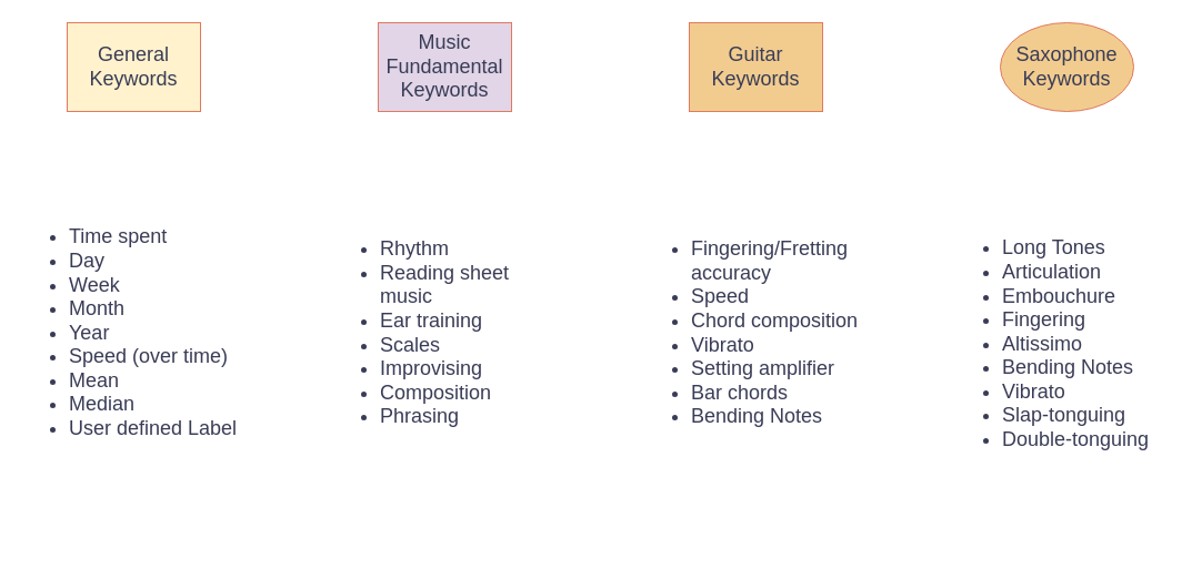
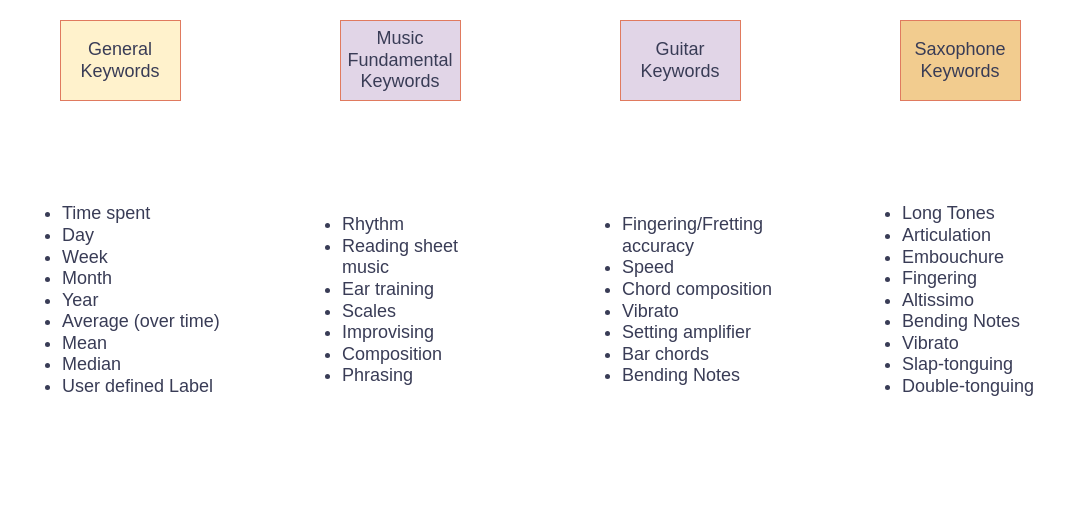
- <mxCell id="7" value="Guitar Keywords" style="rounded=0;whiteSpace=wrap;html=1;fontSize=18;labelBackgroundColor=none;fillColor=#F2CC8F;strokeColor=#E07A5F;fontColor=#393C56;" parent="1" vertex="1"><mxGeometry x="620" y="20" width="120" height="80" as="geometry" /></mxCell>
+ <mxCell id="7" value="Guitar Keywords" style="rounded=0;whiteSpace=wrap;html=1;fontSize=18;labelBackgroundColor=none;fillColor=#e1d5e7;strokeColor=#E07A5F;fontColor=#393C56;" parent="1" vertex="1"><mxGeometry x="620" y="20" width="120" height="80" as="geometry" /></mxCell>
- <mxCell id="8" value="Saxophone Keywords" style="ellipse;whiteSpace=wrap;html=1;fontSize=18;labelBackgroundColor=none;fillColor=#F2CC8F;strokeColor=#E07A5F;fontColor=#393C56;" parent="1" vertex="1"><mxGeometry x="900" y="20" width="120" height="80" as="geometry" /></mxCell>
+ <mxCell id="8" value="Saxophone Keywords" style="rounded=0;whiteSpace=wrap;html=1;fontSize=18;labelBackgroundColor=none;fillColor=#F2CC8F;strokeColor=#E07A5F;fontColor=#393C56;" parent="1" vertex="1"><mxGeometry x="900" y="20" width="120" height="80" as="geometry" /></mxCell>
- <mxCell id="2" value="&lt;ul style=&quot;font-size: 18px;&quot;&gt;&lt;li style=&quot;font-size: 18px;&quot;&gt;Time spent&lt;br&gt;&lt;/li&gt;&lt;li style=&quot;font-size: 18px;&quot;&gt;Day&lt;br&gt;&lt;/li&gt;&lt;li style=&quot;font-size: 18px;&quot;&gt;Week&lt;br&gt;&lt;/li&gt;&lt;li style=&quot;font-size: 18px;&quot;&gt;Month&lt;/li&gt;&lt;li style=&quot;font-size: 18px;&quot;&gt;Year&lt;/li&gt;&lt;li style=&quot;font-size: 18px;&quot;&gt;Speed (over time)&lt;/li&gt;&lt;li style=&quot;font-size: 18px;&quot;&gt;Mean&lt;/li&gt;&lt;li style=&quot;font-size: 18px;&quot;&gt;Median&lt;/li&gt;&lt;li style=&quot;font-size: 18px;&quot;&gt;User defined Label&lt;br&gt;&lt;/li&gt;&lt;/ul&gt;" style="text;strokeColor=none;fillColor=none;html=1;whiteSpace=wrap;verticalAlign=middle;overflow=hidden;fontSize=18;align=left;labelBackgroundColor=none;fontColor=#393C56;" parent="1" vertex="1"><mxGeometry x="20" y="100" width="200" height="400" as="geometry" /></mxCell>
+ <mxCell id="2" value="&lt;ul style=&quot;font-size: 18px;&quot;&gt;&lt;li style=&quot;font-size: 18px;&quot;&gt;Time spent&lt;br&gt;&lt;/li&gt;&lt;li style=&quot;font-size: 18px;&quot;&gt;Day&lt;br&gt;&lt;/li&gt;&lt;li style=&quot;font-size: 18px;&quot;&gt;Week&lt;br&gt;&lt;/li&gt;&lt;li style=&quot;font-size: 18px;&quot;&gt;Month&lt;/li&gt;&lt;li style=&quot;font-size: 18px;&quot;&gt;Year&lt;/li&gt;&lt;li style=&quot;font-size: 18px;&quot;&gt;Average (over time)&lt;/li&gt;&lt;li style=&quot;font-size: 18px;&quot;&gt;Mean&lt;/li&gt;&lt;li style=&quot;font-size: 18px;&quot;&gt;Median&lt;/li&gt;&lt;li style=&quot;font-size: 18px;&quot;&gt;User defined Label&lt;br&gt;&lt;/li&gt;&lt;/ul&gt;" style="text;strokeColor=none;fillColor=none;html=1;whiteSpace=wrap;verticalAlign=middle;overflow=hidden;fontSize=18;align=left;labelBackgroundColor=none;fontColor=#393C56;" parent="1" vertex="1"><mxGeometry x="20" y="100" width="200" height="400" as="geometry" /></mxCell>
- <mxCell id="3" value="&lt;ul style=&quot;font-size: 18px;&quot;&gt;&lt;li style=&quot;font-size: 18px;&quot;&gt;Long Tones&lt;/li&gt;&lt;li style=&quot;font-size: 18px;&quot;&gt;Articulation&lt;/li&gt;&lt;li style=&quot;font-size: 18px;&quot;&gt;Embouchure&lt;/li&gt;&lt;li style=&quot;font-size: 18px;&quot;&gt;Fingering&lt;/li&gt;&lt;li style=&quot;font-size: 18px;&quot;&gt;Altissimo&lt;/li&gt;&lt;li style=&quot;font-size: 18px;&quot;&gt;Bending Notes&lt;br&gt;&lt;/li&gt;&lt;li style=&quot;font-size: 18px;&quot;&gt;Vibrato&lt;/li&gt;&lt;li style=&quot;font-size: 18px;&quot;&gt;Slap-tonguing&lt;/li&gt;&lt;li style=&quot;font-size: 18px;&quot;&gt;Double-tonguing&lt;/li&gt;&lt;/ul&gt;" style="text;strokeColor=none;fillColor=none;html=1;whiteSpace=wrap;verticalAlign=middle;overflow=hidden;fontSize=18;align=left;labelBackgroundColor=none;fontColor=#393C56;" parent="1" vertex="1"><mxGeometry x="860" y="110" width="200" height="400" as="geometry" /></mxCell>
+ <mxCell id="3" value="&lt;ul style=&quot;font-size: 18px;&quot;&gt;&lt;li style=&quot;font-size: 18px;&quot;&gt;Long Tones&lt;/li&gt;&lt;li style=&quot;font-size: 18px;&quot;&gt;Articulation&lt;/li&gt;&lt;li style=&quot;font-size: 18px;&quot;&gt;Embouchure&lt;/li&gt;&lt;li style=&quot;font-size: 18px;&quot;&gt;Fingering&lt;/li&gt;&lt;li style=&quot;font-size: 18px;&quot;&gt;Altissimo&lt;/li&gt;&lt;li style=&quot;font-size: 18px;&quot;&gt;Bending Notes&lt;br&gt;&lt;/li&gt;&lt;li style=&quot;font-size: 18px;&quot;&gt;Vibrato&lt;/li&gt;&lt;li style=&quot;font-size: 18px;&quot;&gt;Slap-tonguing&lt;/li&gt;&lt;li style=&quot;font-size: 18px;&quot;&gt;Double-tonguing&lt;/li&gt;&lt;/ul&gt;" style="text;strokeColor=none;fillColor=none;html=1;whiteSpace=wrap;verticalAlign=middle;overflow=hidden;fontSize=18;align=left;labelBackgroundColor=none;fontColor=#393C56;" parent="1" vertex="1"><mxGeometry x="860" y="100" width="200" height="400" as="geometry" /></mxCell>
